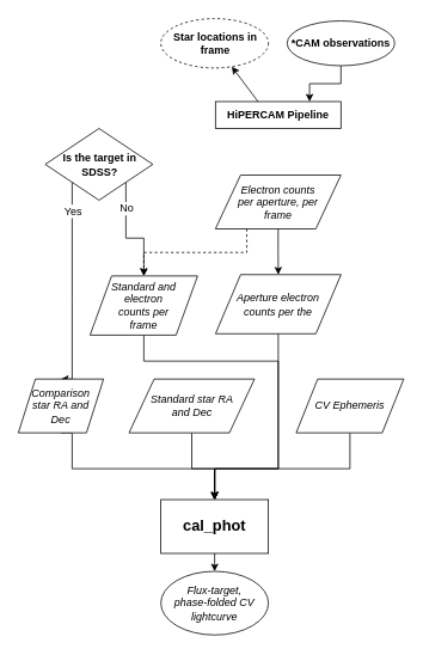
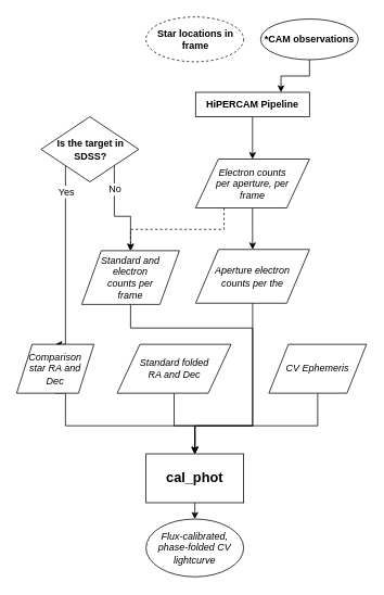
- <mxCell id="10" style="edgeStyle=orthogonalEdgeStyle;rounded=0;orthogonalLoop=1;jettySize=auto;html=1;exitX=0.5;exitY=1;exitDx=0;exitDy=0;noEdgeStyle=1;orthogonal=1;" parent="1" source="11" target="4" edge="1"><mxGeometry relative="1" as="geometry" /></mxCell>
+ <mxCell id="10" style="edgeStyle=orthogonalEdgeStyle;rounded=0;orthogonalLoop=1;jettySize=auto;html=1;exitX=0.5;exitY=1;exitDx=0;exitDy=0;entryX=0.5;entryY=0;entryDx=0;entryDy=0;noEdgeStyle=1;orthogonal=1;" parent="1" source="11" target="14" edge="1"><mxGeometry relative="1" as="geometry" /></mxCell>
- <mxCell id="23" value="&lt;i&gt;Standard star RA and Dec&lt;/i&gt;" style="shape=parallelogram;perimeter=parallelogramPerimeter;whiteSpace=wrap;html=1;spacingLeft=20;spacingRight=20;" parent="1" vertex="1"><mxGeometry x="143.5" y="422" width="140" height="60" as="geometry" /></mxCell>
+ <mxCell id="23" value="&lt;i&gt;Standard folded RA and Dec&lt;/i&gt;" style="shape=parallelogram;perimeter=parallelogramPerimeter;whiteSpace=wrap;html=1;spacingLeft=20;spacingRight=20;" parent="1" vertex="1"><mxGeometry x="143.5" y="422" width="140" height="60" as="geometry" /></mxCell>
- <mxCell id="19" value="&lt;i&gt;Flux-target, phase-folded CV lightcurve&lt;/i&gt;" style="ellipse;whiteSpace=wrap;html=1;align=center;spacingLeft=10;spacingRight=10;" parent="1" vertex="1"><mxGeometry x="179" y="636.5" width="120" height="71" as="geometry" /></mxCell>
+ <mxCell id="19" value="&lt;i&gt;Flux-calibrated, phase-folded CV lightcurve&lt;/i&gt;" style="ellipse;whiteSpace=wrap;html=1;align=center;spacingLeft=10;spacingRight=10;" parent="1" vertex="1"><mxGeometry x="179" y="636.5" width="120" height="71" as="geometry" /></mxCell>
